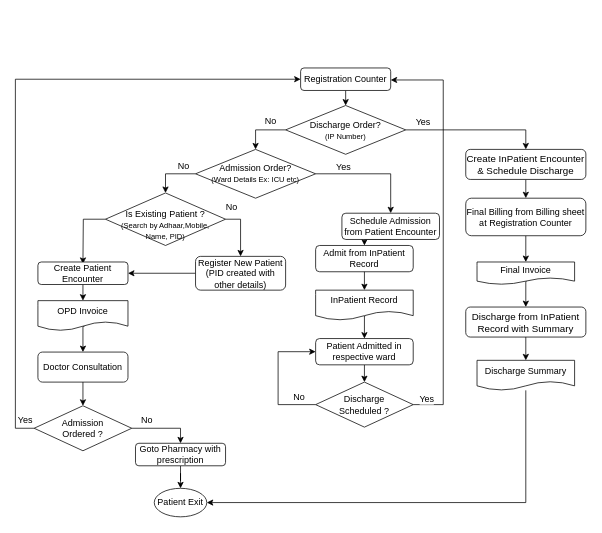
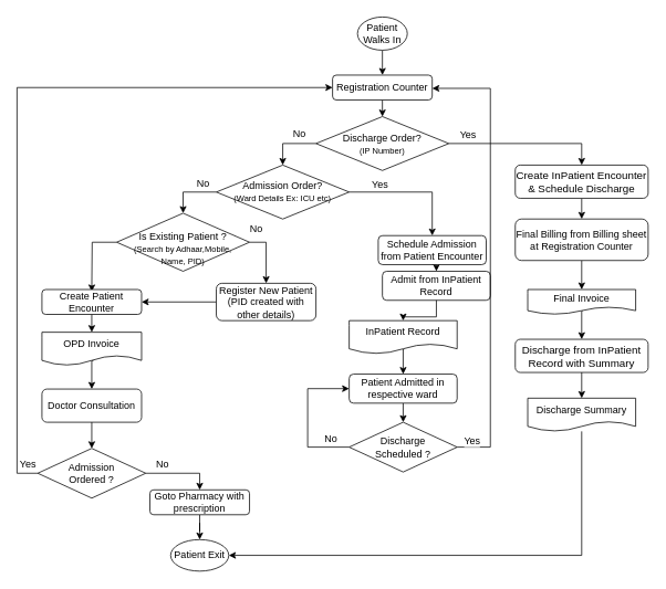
+ <mxCell id="3" value="Patient&lt;br&gt;Walks In" style="ellipse;whiteSpace=wrap;html=1;" parent="1" vertex="1"><mxGeometry x="430" y="20" width="60" height="40" as="geometry" /></mxCell>
+ <mxCell id="2" style="edgeStyle=orthogonalEdgeStyle;rounded=0;orthogonalLoop=1;jettySize=auto;html=1;exitX=0.5;exitY=1;exitDx=0;exitDy=0;entryX=0.5;entryY=0;entryDx=0;entryDy=0;fontSize=12;" edge="1" parent="1" source="3" target="13"><mxGeometry relative="1" as="geometry" /></mxCell>
- <mxCell id="34" value="Admit from InPatient Record" style="rounded=1;whiteSpace=wrap;html=1;fontSize=12;" vertex="1" parent="1"><mxGeometry x="420" y="326.5" width="130" height="35" as="geometry" /></mxCell>
+ <mxCell id="34" value="Admit from InPatient Record" style="rounded=1;whiteSpace=wrap;html=1;fontSize=12;" vertex="1" parent="1"><mxGeometry x="460" y="326.5" width="130" height="35" as="geometry" /></mxCell>
